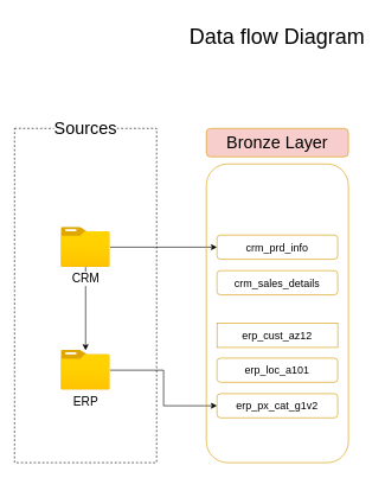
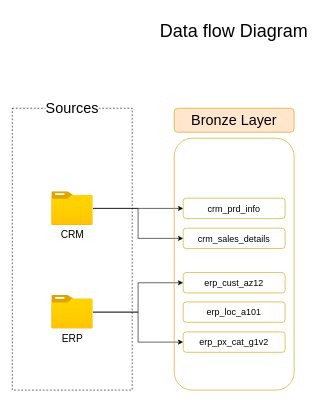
- <mxCell id="11" value="Bronze Layer" style="rounded=1;whiteSpace=wrap;html=1;fillColor=#f8cecc;strokeColor=#d79b00;fillStyle=auto;fontSize=24;" vertex="1" parent="1"><mxGeometry x="290" y="180" width="200" height="40" as="geometry" /></mxCell>
+ <mxCell id="11" value="Bronze Layer" style="rounded=1;whiteSpace=wrap;html=1;fillColor=#ffe6cc;strokeColor=#d79b00;fillStyle=auto;fontSize=24;" vertex="1" parent="1"><mxGeometry x="290" y="180" width="200" height="40" as="geometry" /></mxCell>
+ <mxCell id="7" style="edgeStyle=orthogonalEdgeStyle;rounded=0;orthogonalLoop=1;jettySize=auto;html=1;entryX=0;entryY=0.5;entryDx=0;entryDy=0;" edge="1" parent="1" source="9" target="14"><mxGeometry relative="1" as="geometry" /></mxCell>
- <mxCell id="14" value="erp_cust_az12" style="whiteSpace=wrap;html=1;fillColor=none;strokeColor=#d79b00;fillStyle=auto;fontSize=15;rounded=0;" vertex="1" parent="1"><mxGeometry x="305" y="454" width="170" height="34" as="geometry" /></mxCell>
+ <mxCell id="14" value="erp_cust_az12" style="rounded=1;whiteSpace=wrap;html=1;fillColor=none;strokeColor=#d79b00;fillStyle=auto;fontSize=15;" vertex="1" parent="1"><mxGeometry x="305" y="454" width="170" height="34" as="geometry" /></mxCell>
- <mxCell id="5" style="edgeStyle=orthogonalEdgeStyle;rounded=0;orthogonalLoop=1;jettySize=auto;html=1;" edge="1" parent="1" source="6" target="9"><mxGeometry relative="1" as="geometry" /></mxCell>
+ <mxCell id="5" style="edgeStyle=orthogonalEdgeStyle;rounded=0;orthogonalLoop=1;jettySize=auto;html=1;entryX=0;entryY=0.5;entryDx=0;entryDy=0;" edge="1" parent="1" source="6" target="13"><mxGeometry relative="1" as="geometry" /></mxCell>
